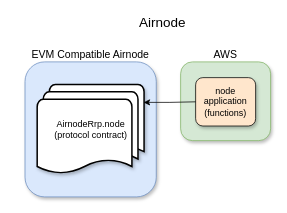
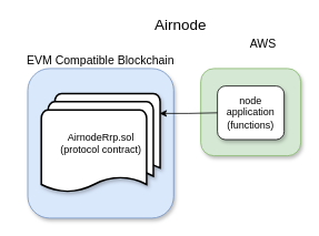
- <mxCell id="5" value="EVM Compatible Airnode" style="text;html=1;strokeColor=none;fillColor=none;align=center;verticalAlign=middle;whiteSpace=wrap;rounded=0;fontSize=14;" parent="1" vertex="1"><mxGeometry x="20" y="62" width="200" height="20" as="geometry" /></mxCell>
+ <mxCell id="5" value="EVM Compatible Blockchain" style="text;html=1;strokeColor=none;fillColor=none;align=center;verticalAlign=middle;whiteSpace=wrap;rounded=0;fontSize=14;" parent="1" vertex="1"><mxGeometry x="20" y="62" width="200" height="20" as="geometry" /></mxCell>
- <mxCell id="8" value="&lt;span style=&quot;font-size: 14px;&quot;&gt;AWS&lt;/span&gt;" style="text;html=1;strokeColor=none;fillColor=none;align=center;verticalAlign=middle;whiteSpace=wrap;rounded=0;fontStyle=0;fontSize=14;" parent="1" vertex="1"><mxGeometry x="280" y="62" width="40" height="20" as="geometry" /></mxCell>
+ <mxCell id="8" value="&lt;span style=&quot;font-size: 14px;&quot;&gt;AWS&lt;/span&gt;" style="text;html=1;strokeColor=none;fillColor=none;align=center;verticalAlign=middle;whiteSpace=wrap;rounded=0;fontStyle=0;fontSize=14;" parent="1" vertex="1"><mxGeometry x="295" y="42" width="40" height="20" as="geometry" /></mxCell>
- <mxCell id="3" value="node&lt;br&gt;application&lt;br&gt;(functions)" style="rounded=1;whiteSpace=wrap;html=1;shadow=1;fillColor=#ffe6cc;" parent="1" vertex="1"><mxGeometry x="260" y="103" width="80" height="64.5" as="geometry" /></mxCell>
+ <mxCell id="3" value="node&lt;br&gt;application&lt;br&gt;(functions)" style="rounded=1;whiteSpace=wrap;html=1;shadow=1;" parent="1" vertex="1"><mxGeometry x="260" y="103" width="80" height="64.5" as="geometry" /></mxCell>
- <mxCell id="7" value="AirnodeRrp.node&lt;br&gt;(protocol contract)" style="strokeWidth=2;html=1;shape=mxgraph.flowchart.multi-document;whiteSpace=wrap;shadow=1;" parent="1" vertex="1"><mxGeometry x="48.75" y="112" width="142.5" height="120" as="geometry" /></mxCell>
+ <mxCell id="7" value="AirnodeRrp.sol&lt;br&gt;(protocol contract)" style="strokeWidth=2;html=1;shape=mxgraph.flowchart.multi-document;whiteSpace=wrap;shadow=1;" parent="1" vertex="1"><mxGeometry x="48.75" y="112" width="142.5" height="120" as="geometry" /></mxCell>
